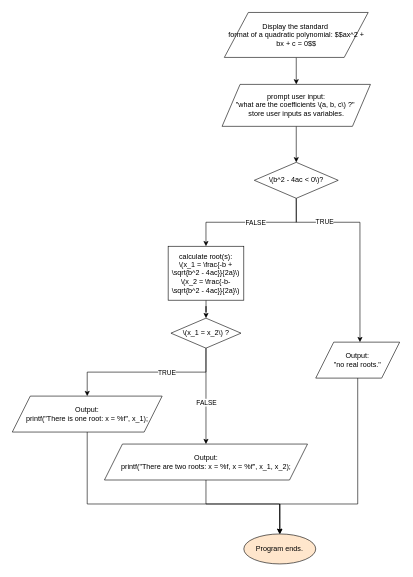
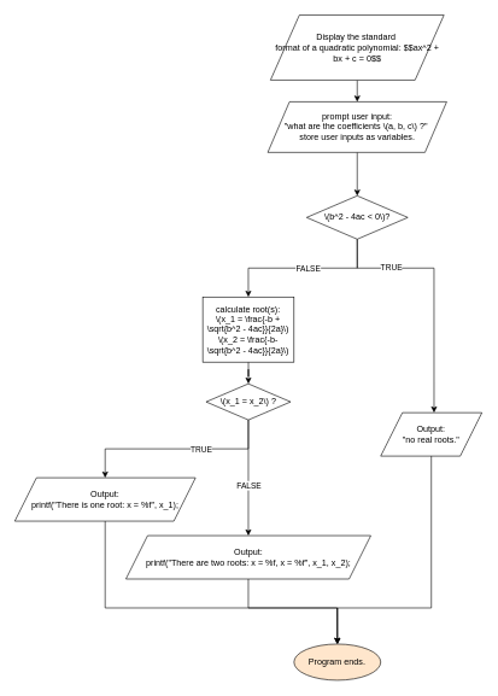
- <mxCell id="3" value="Display the standard&amp;nbsp;&lt;div&gt;format of a quadratic polynomial: $$ax^2 + bx + c = 0$$&lt;/div&gt;" style="shape=parallelogram;perimeter=parallelogramPerimeter;html=1;fixedSize=1;size=40;whiteSpace=wrap;" parent="1" vertex="1"><mxGeometry x="373.75" y="20" width="240" height="75" as="geometry" /></mxCell>
+ <mxCell id="3" value="Display the standard&amp;nbsp;&lt;div&gt;format of a quadratic polynomial: $$ax^2 + bx + c = 0$$&lt;/div&gt;" style="shape=parallelogram;perimeter=parallelogramPerimeter;html=1;fixedSize=1;size=40;whiteSpace=wrap;" parent="1" vertex="1"><mxGeometry x="373.75" y="20" width="240" height="90" as="geometry" /></mxCell>
